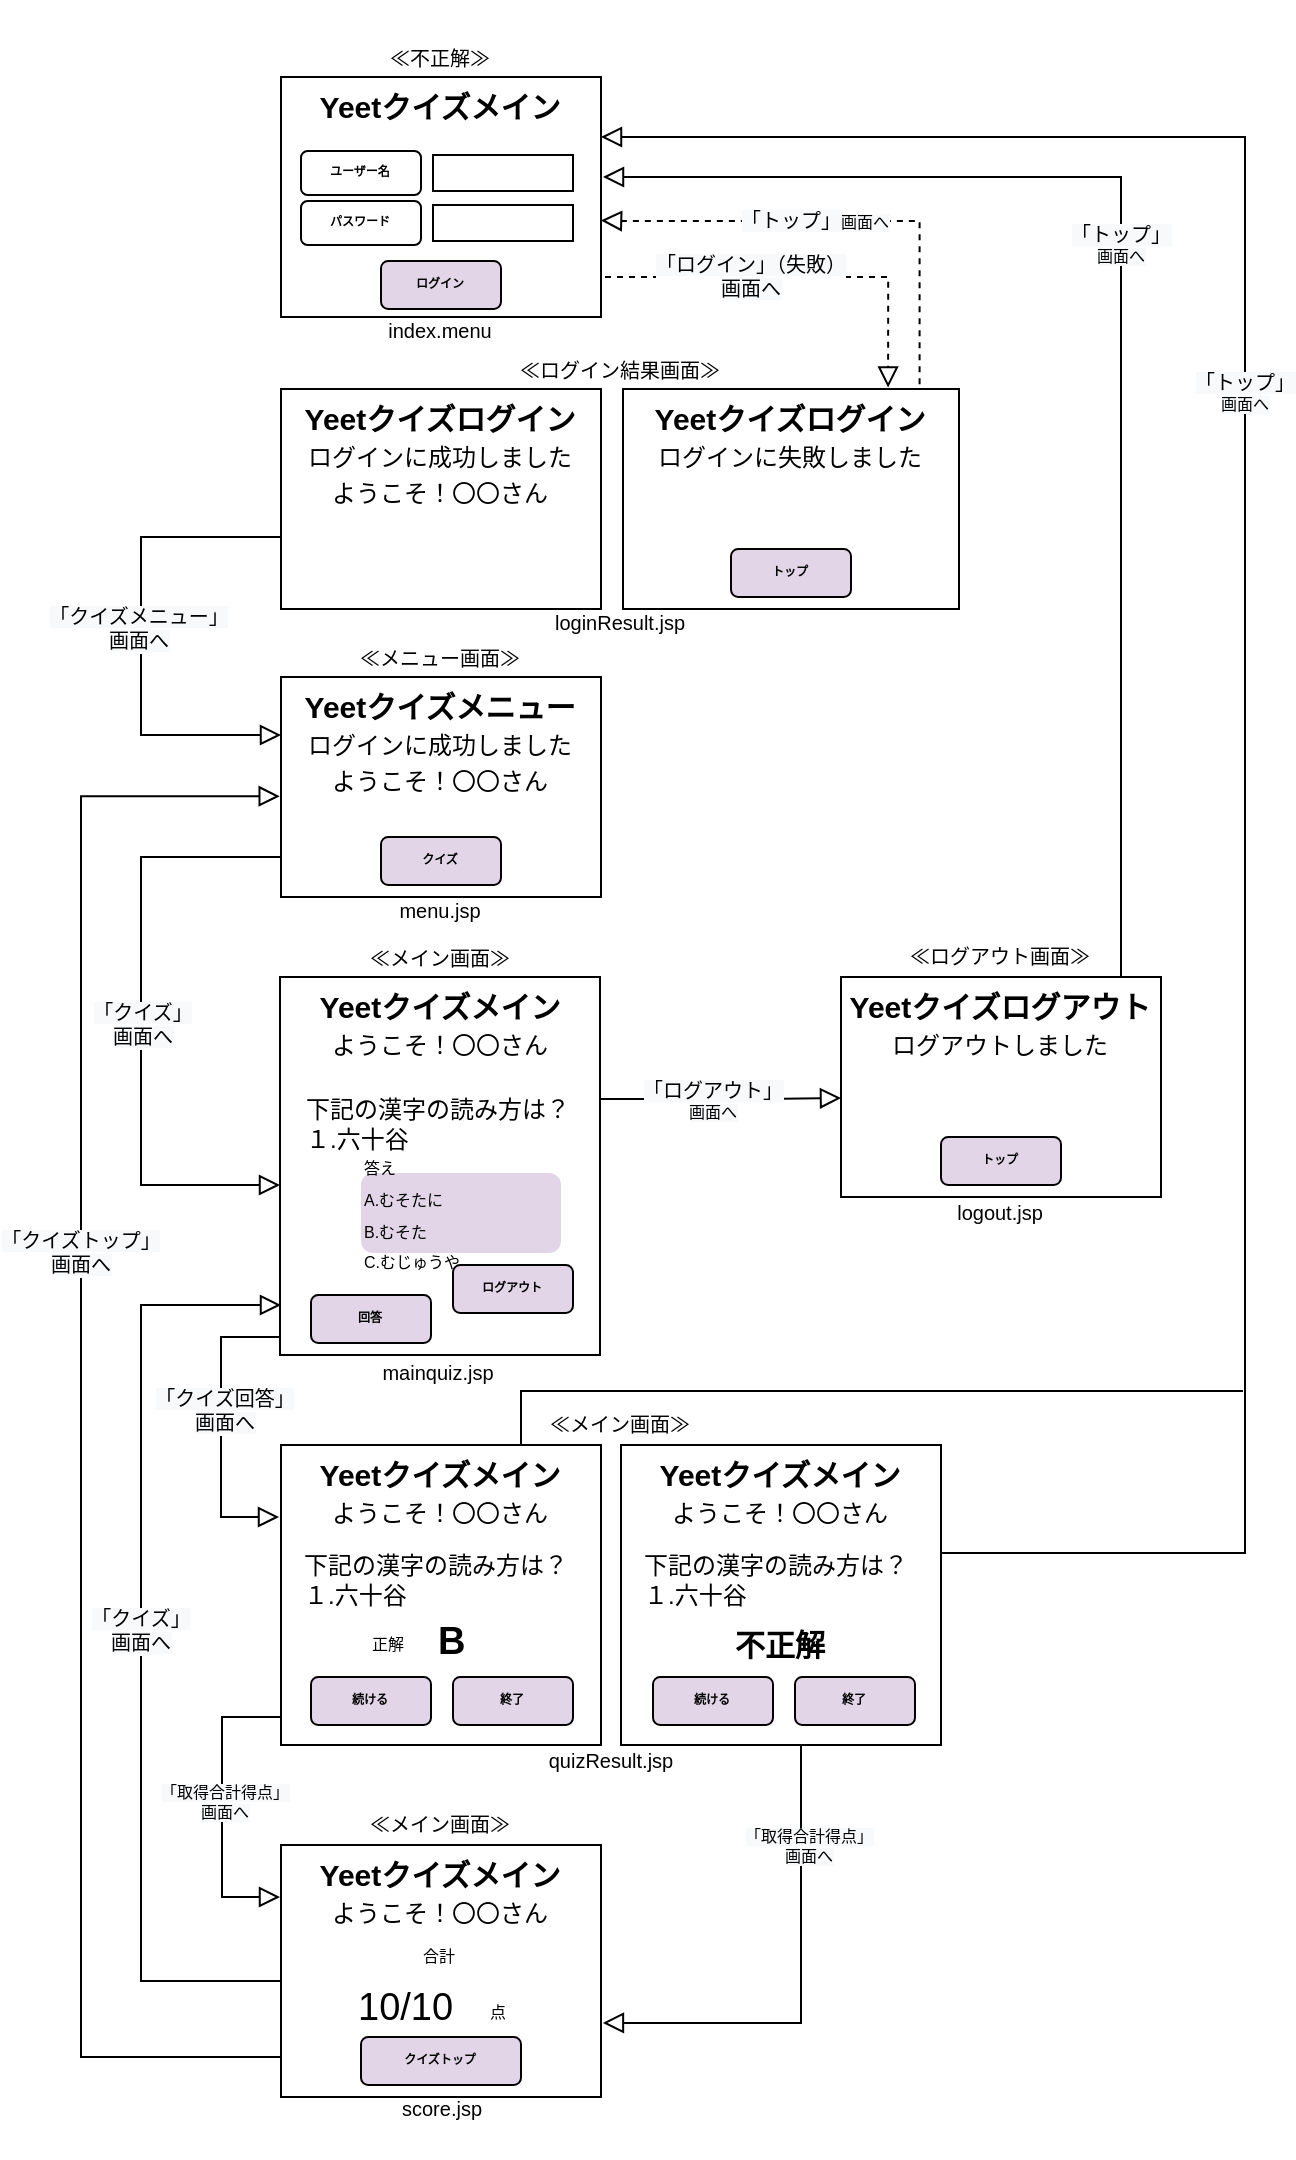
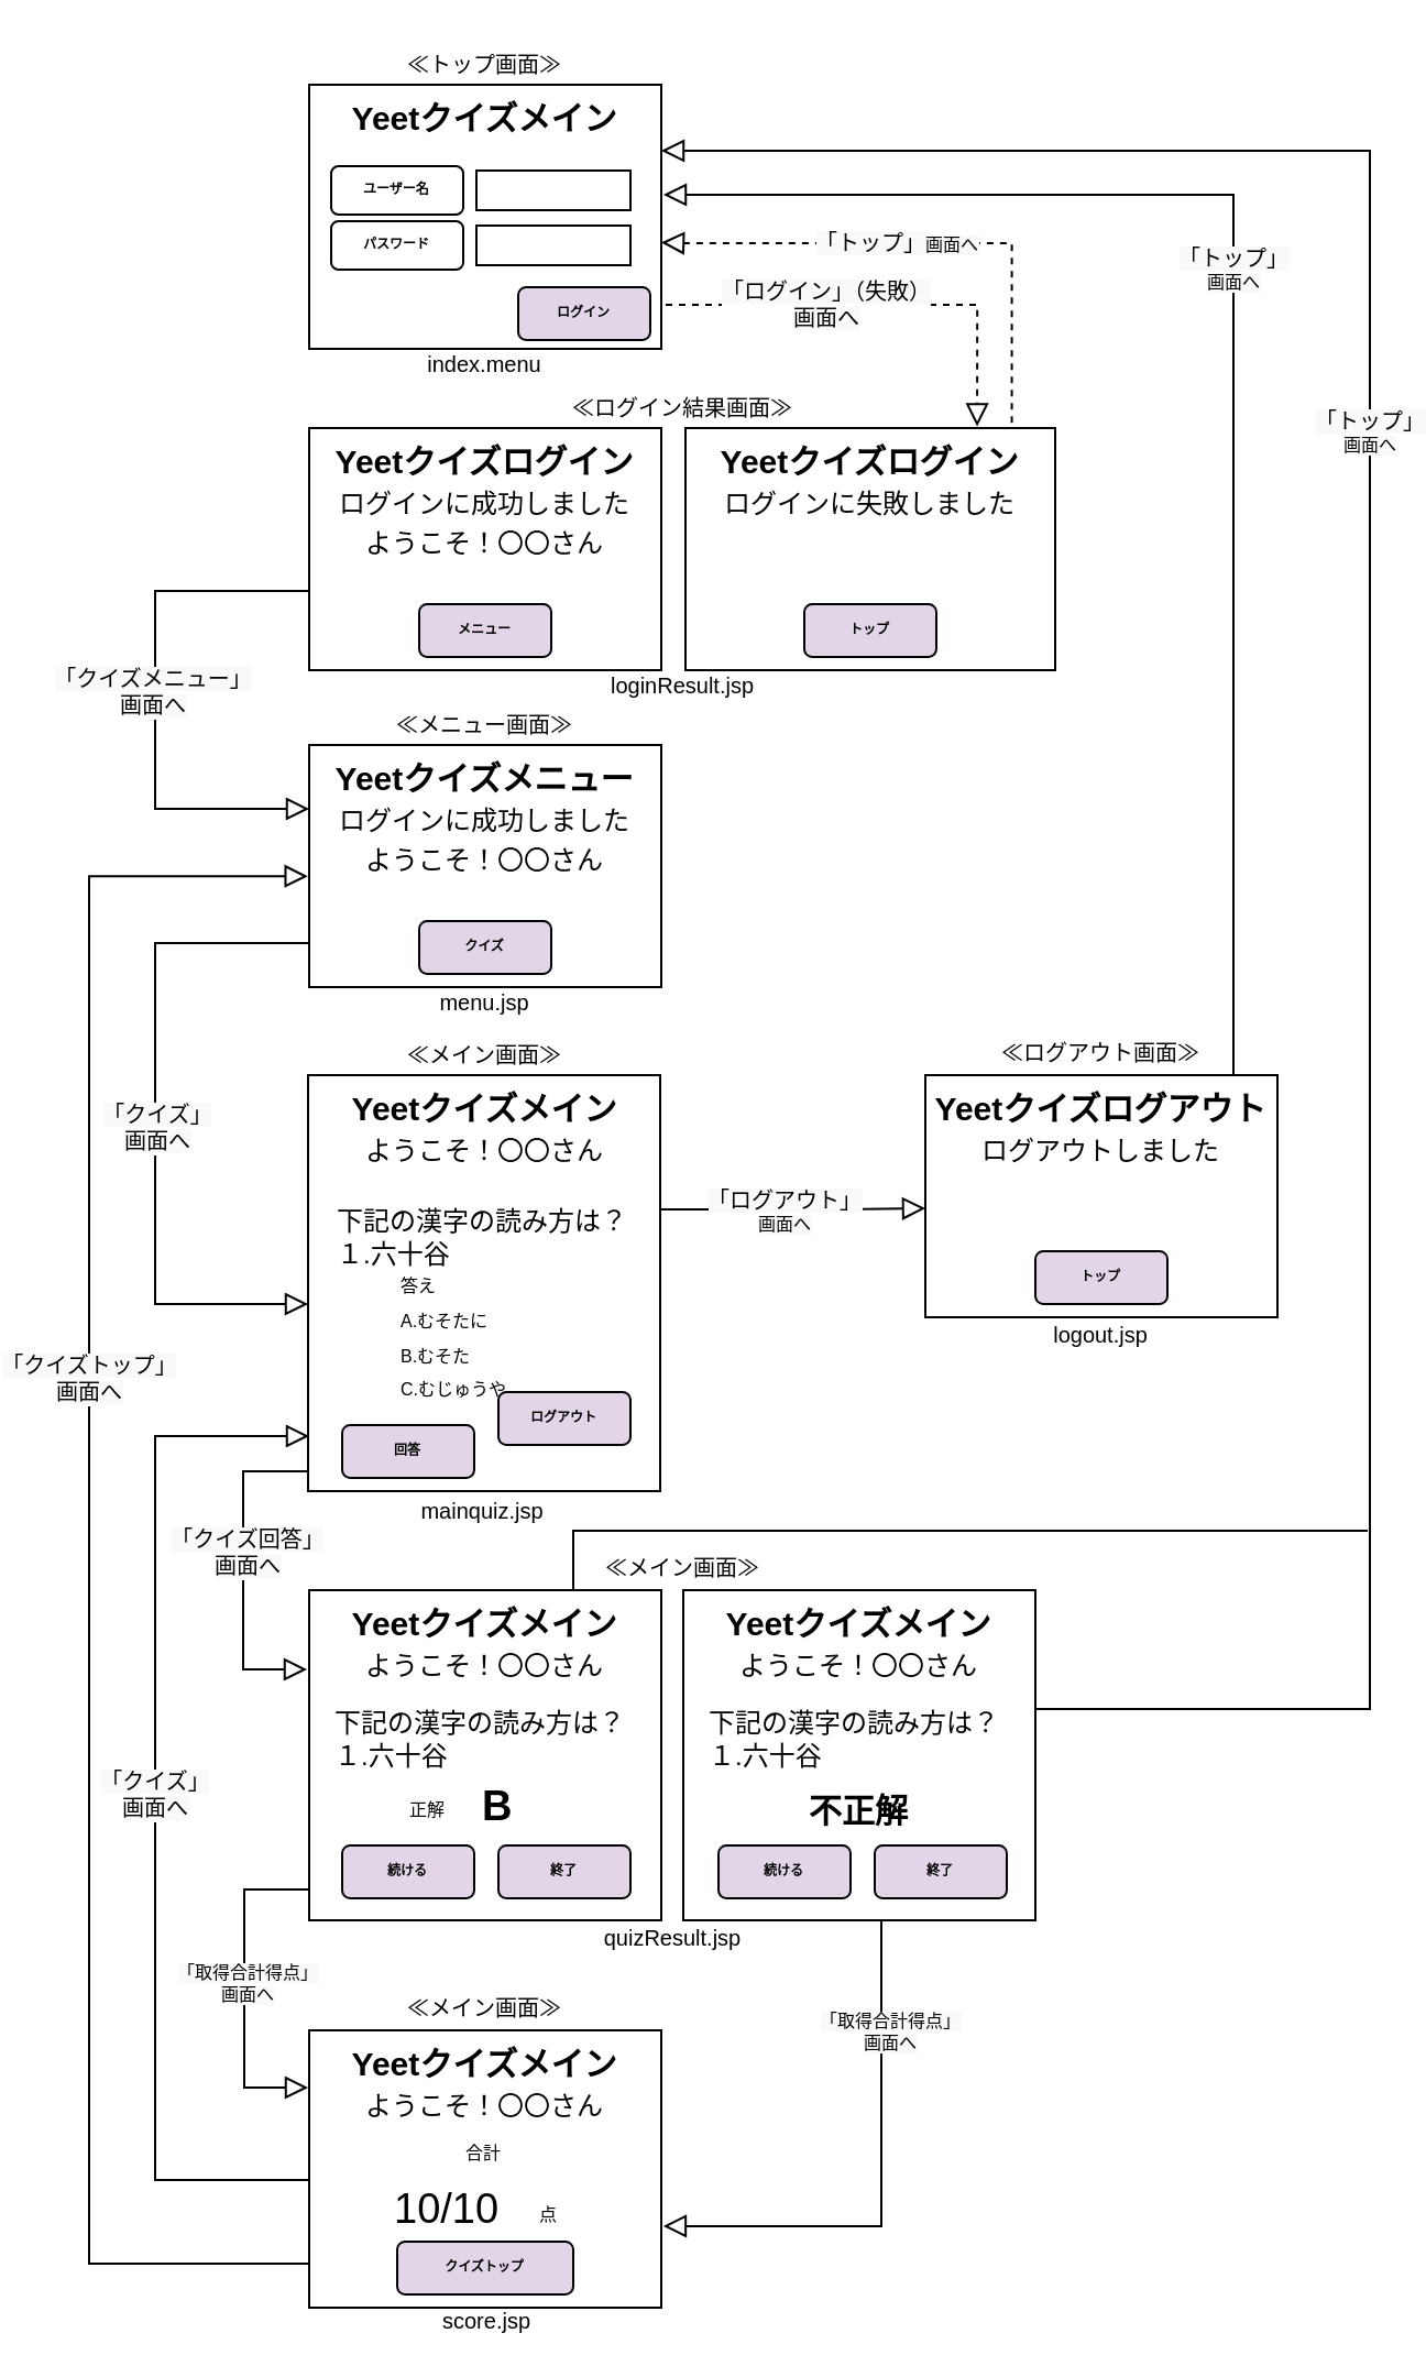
- <mxCell id="13" value="&lt;span style=&quot;font-size: 10px&quot;&gt;≪不正解&lt;/span&gt;≫" style="rounded=1;whiteSpace=wrap;html=1;fontSize=10;glass=0;strokeWidth=1;shadow=0;fontColor=default;strokeColor=none;fontStyle=0" parent="1" vertex="1"><mxGeometry x="120" y="20" width="160" height="18" as="geometry" /></mxCell>
+ <mxCell id="13" value="&lt;span style=&quot;font-size: 10px&quot;&gt;≪トップ画面&lt;/span&gt;≫" style="rounded=1;whiteSpace=wrap;html=1;fontSize=10;glass=0;strokeWidth=1;shadow=0;fontColor=default;strokeColor=none;fontStyle=0" parent="1" vertex="1"><mxGeometry x="120" y="20" width="160" height="18" as="geometry" /></mxCell>
- <mxCell id="38" value="&lt;span style=&quot;font-size: 6px&quot;&gt;&lt;b&gt;&lt;font style=&quot;vertical-align: inherit&quot;&gt;&lt;font style=&quot;vertical-align: inherit&quot;&gt;ログイン&lt;/font&gt;&lt;/font&gt;&lt;/b&gt;&lt;/span&gt;" style="rounded=1;whiteSpace=wrap;html=1;fontSize=1;glass=0;strokeWidth=1;shadow=0;fontColor=default;strokeColor=default;fillColor=#E1D5E7;" parent="1" vertex="1"><mxGeometry x="170" y="130" width="60" height="24" as="geometry" /></mxCell>
+ <mxCell id="38" value="&lt;span style=&quot;font-size: 6px&quot;&gt;&lt;b&gt;&lt;font style=&quot;vertical-align: inherit&quot;&gt;&lt;font style=&quot;vertical-align: inherit&quot;&gt;ログイン&lt;/font&gt;&lt;/font&gt;&lt;/b&gt;&lt;/span&gt;" style="rounded=1;whiteSpace=wrap;html=1;fontSize=1;glass=0;strokeWidth=1;shadow=0;fontColor=default;strokeColor=default;fillColor=#E1D5E7;" parent="1" vertex="1"><mxGeometry x="215" y="130" width="60" height="24" as="geometry" /></mxCell>
+ <mxCell id="40" value="&lt;span style=&quot;font-size: 6px&quot;&gt;&lt;b&gt;メニュー&lt;/b&gt;&lt;/span&gt;" style="rounded=1;whiteSpace=wrap;html=1;fontSize=1;glass=0;strokeWidth=1;shadow=0;fontColor=default;strokeColor=default;fillColor=#E1D5E7;" parent="1" vertex="1"><mxGeometry x="170" y="274" width="60" height="24" as="geometry" /></mxCell>
- <mxCell id="41" value="&lt;font style=&quot;font-size: 8px&quot;&gt;答え&lt;br style=&quot;font-size: 8px&quot;&gt;A.むそたに　&lt;br&gt;B.むそた　&lt;br&gt;C.むじゅうや&lt;/font&gt;" style="rounded=1;whiteSpace=wrap;html=1;fontSize=13;glass=0;strokeWidth=1;shadow=0;fontColor=default;strokeColor=none;fontStyle=0;align=left;fillColor=#e1d5e7;" parent="1" vertex="1"><mxGeometry x="160" y="586" width="100" height="40" as="geometry" /></mxCell>
+ <mxCell id="41" value="&lt;font style=&quot;font-size: 8px&quot;&gt;答え&lt;br style=&quot;font-size: 8px&quot;&gt;A.むそたに　&lt;br&gt;B.むそた　&lt;br&gt;C.むじゅうや&lt;/font&gt;" style="rounded=1;whiteSpace=wrap;html=1;fontSize=13;glass=0;strokeWidth=1;shadow=0;fontColor=default;strokeColor=none;fontStyle=0;align=left;" parent="1" vertex="1"><mxGeometry x="160" y="586" width="100" height="40" as="geometry" /></mxCell>
